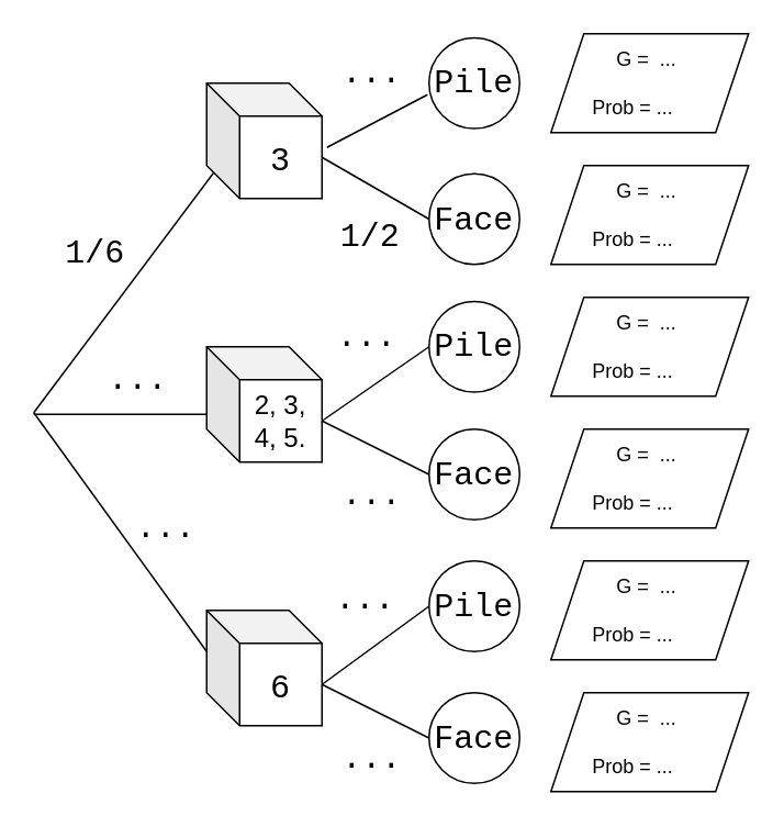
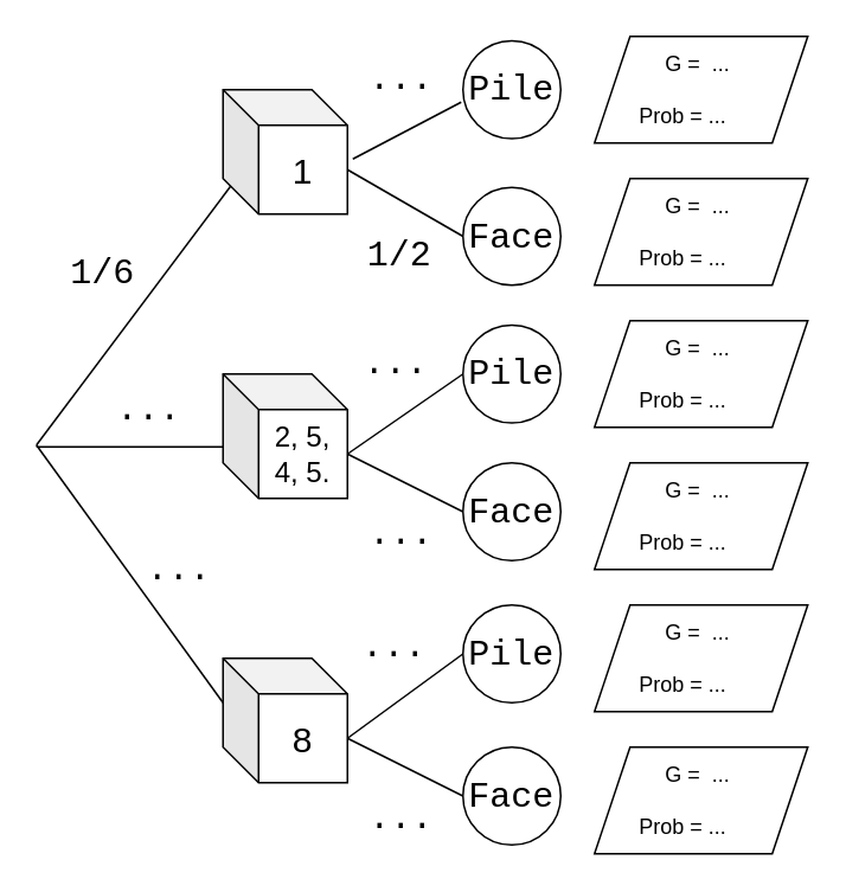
- <mxCell id="19" value="3" style="shape=cube;whiteSpace=wrap;html=1;boundedLbl=1;backgroundOutline=1;darkOpacity=0.05;darkOpacity2=0.1;fontSize=20;" vertex="1" parent="1"><mxGeometry x="125" y="50" width="70" height="70" as="geometry" /></mxCell>
+ <mxCell id="19" value="1" style="shape=cube;whiteSpace=wrap;html=1;boundedLbl=1;backgroundOutline=1;darkOpacity=0.05;darkOpacity2=0.1;fontSize=20;" vertex="1" parent="1"><mxGeometry x="125" y="50" width="70" height="70" as="geometry" /></mxCell>
- <mxCell id="17" value="2, 3,&lt;br style=&quot;font-size: 16px;&quot;&gt;&lt;div style=&quot;font-size: 16px;&quot;&gt;4, 5.&lt;/div&gt;" style="shape=cube;whiteSpace=wrap;html=1;boundedLbl=1;backgroundOutline=1;darkOpacity=0.05;darkOpacity2=0.1;fontSize=16;" vertex="1" parent="1"><mxGeometry x="125" y="210" width="70" height="70" as="geometry" /></mxCell>
+ <mxCell id="17" value="2, 5,&lt;br style=&quot;font-size: 16px;&quot;&gt;&lt;div style=&quot;font-size: 16px;&quot;&gt;4, 5.&lt;/div&gt;" style="shape=cube;whiteSpace=wrap;html=1;boundedLbl=1;backgroundOutline=1;darkOpacity=0.05;darkOpacity2=0.1;fontSize=16;" vertex="1" parent="1"><mxGeometry x="125" y="210" width="70" height="70" as="geometry" /></mxCell>
- <mxCell id="18" value="6" style="shape=cube;whiteSpace=wrap;html=1;boundedLbl=1;backgroundOutline=1;darkOpacity=0.05;darkOpacity2=0.1;fontSize=20;" vertex="1" parent="1"><mxGeometry x="125" y="370" width="70" height="70" as="geometry" /></mxCell>
+ <mxCell id="18" value="8" style="shape=cube;whiteSpace=wrap;html=1;boundedLbl=1;backgroundOutline=1;darkOpacity=0.05;darkOpacity2=0.1;fontSize=20;" vertex="1" parent="1"><mxGeometry x="125" y="370" width="70" height="70" as="geometry" /></mxCell>
